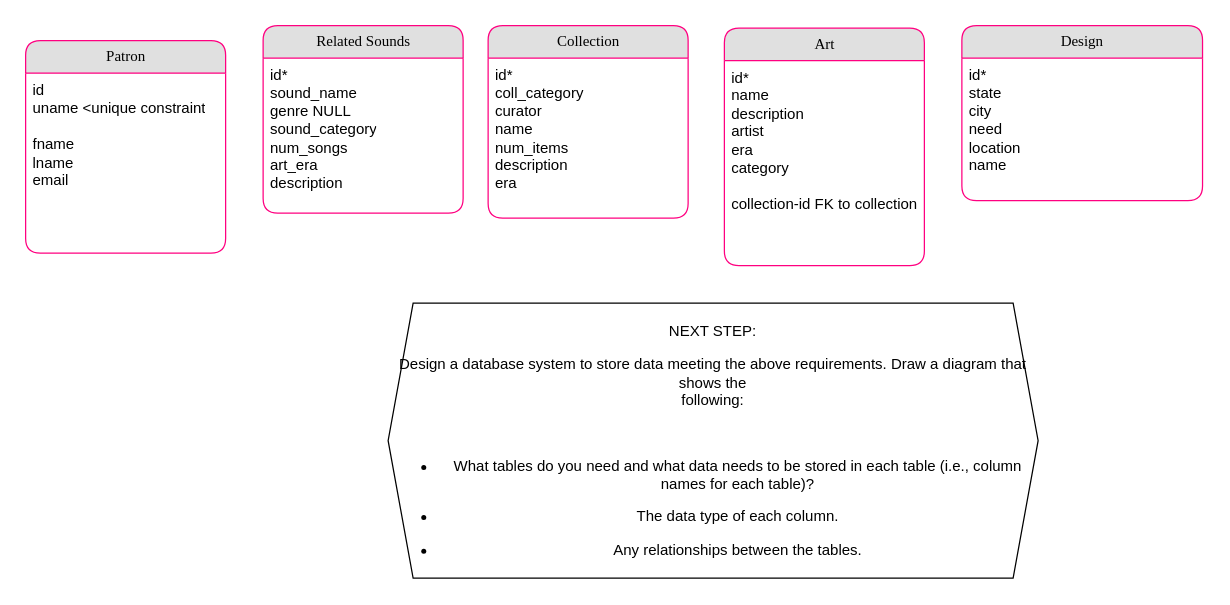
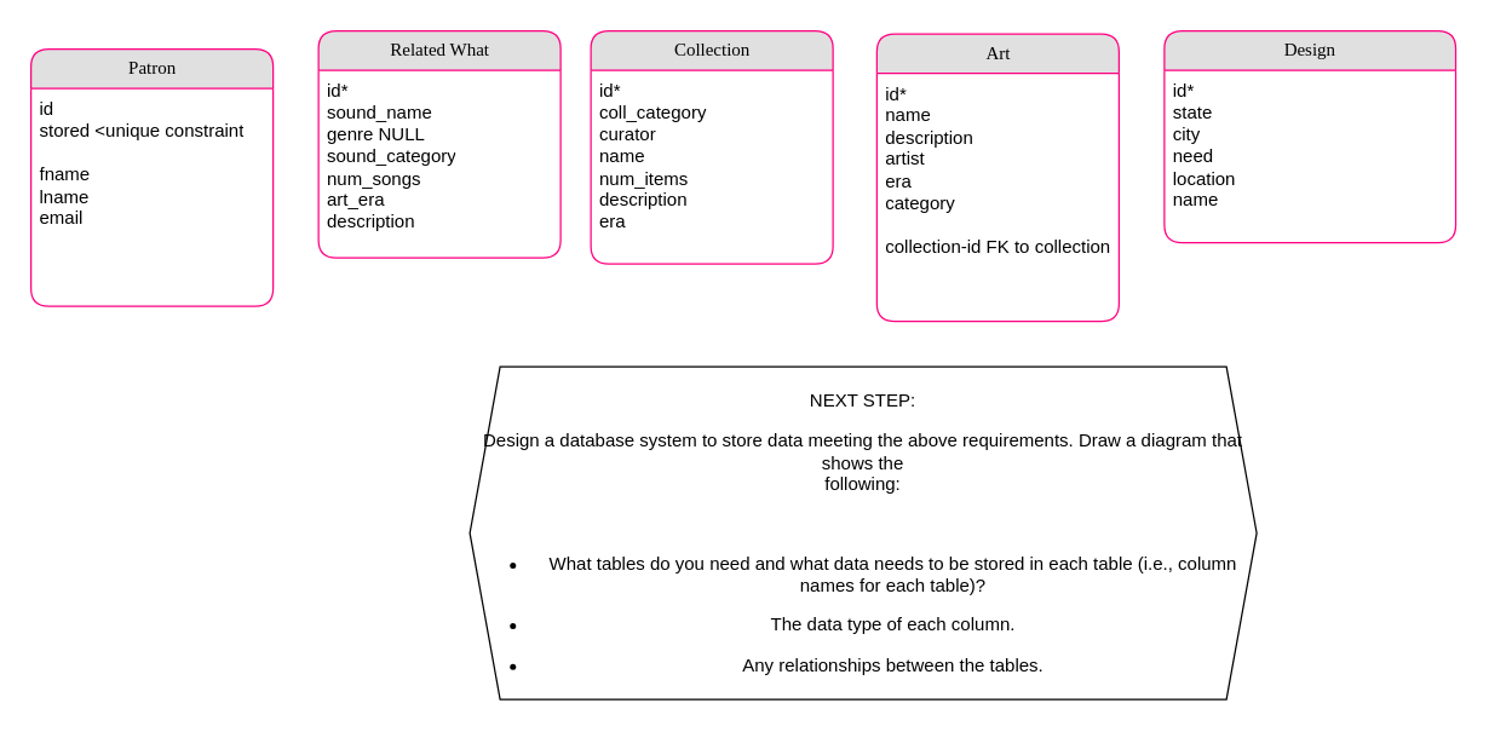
- <mxCell id="11" value="Related Sounds" style="swimlane;html=1;fontStyle=0;childLayout=stackLayout;horizontal=1;startSize=26;fillColor=#e0e0e0;horizontalStack=0;resizeParent=1;resizeLast=0;collapsible=1;marginBottom=0;swimlaneFillColor=#ffffff;align=center;rounded=1;shadow=0;comic=0;labelBackgroundColor=none;strokeWidth=1;fontFamily=Verdana;fontSize=12;strokeColor=#FF0080;" vertex="1" parent="1"><mxGeometry x="210" y="20" width="160" height="150" as="geometry" /></mxCell>
+ <mxCell id="11" value="Related What" style="swimlane;html=1;fontStyle=0;childLayout=stackLayout;horizontal=1;startSize=26;fillColor=#e0e0e0;horizontalStack=0;resizeParent=1;resizeLast=0;collapsible=1;marginBottom=0;swimlaneFillColor=#ffffff;align=center;rounded=1;shadow=0;comic=0;labelBackgroundColor=none;strokeWidth=1;fontFamily=Verdana;fontSize=12;strokeColor=#FF0080;" vertex="1" parent="1"><mxGeometry x="210" y="20" width="160" height="150" as="geometry" /></mxCell>
- <mxCell id="3" value="&lt;div&gt;id&lt;/div&gt;&lt;div&gt;uname &amp;lt;unique constraint&lt;/div&gt;&lt;div&gt;&lt;br&gt;&lt;/div&gt;&lt;div&gt;fname&lt;/div&gt;&lt;div&gt;lname&lt;/div&gt;&lt;div&gt;email&lt;br&gt;&lt;/div&gt;" style="text;html=1;strokeColor=none;fillColor=none;spacingLeft=4;spacingRight=4;whiteSpace=wrap;overflow=hidden;rotatable=0;points=[[0,0.5],[1,0.5]];portConstraint=eastwest;" vertex="1" parent="2"><mxGeometry y="26" width="160" height="94" as="geometry" /></mxCell>
+ <mxCell id="3" value="&lt;div&gt;id&lt;/div&gt;&lt;div&gt;stored &amp;lt;unique constraint&lt;/div&gt;&lt;div&gt;&lt;br&gt;&lt;/div&gt;&lt;div&gt;fname&lt;/div&gt;&lt;div&gt;lname&lt;/div&gt;&lt;div&gt;email&lt;br&gt;&lt;/div&gt;" style="text;html=1;strokeColor=none;fillColor=none;spacingLeft=4;spacingRight=4;whiteSpace=wrap;overflow=hidden;rotatable=0;points=[[0,0.5],[1,0.5]];portConstraint=eastwest;" vertex="1" parent="2"><mxGeometry y="26" width="160" height="94" as="geometry" /></mxCell>
